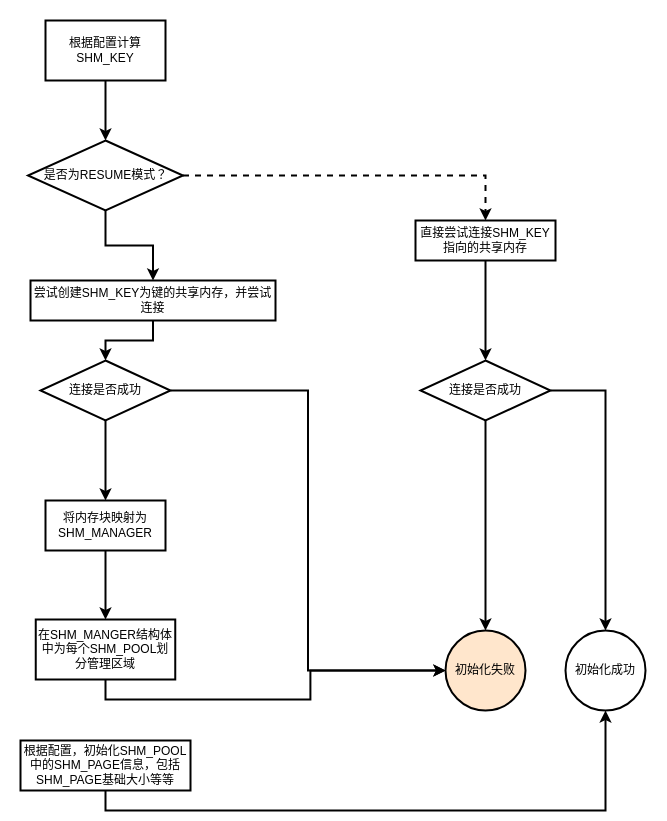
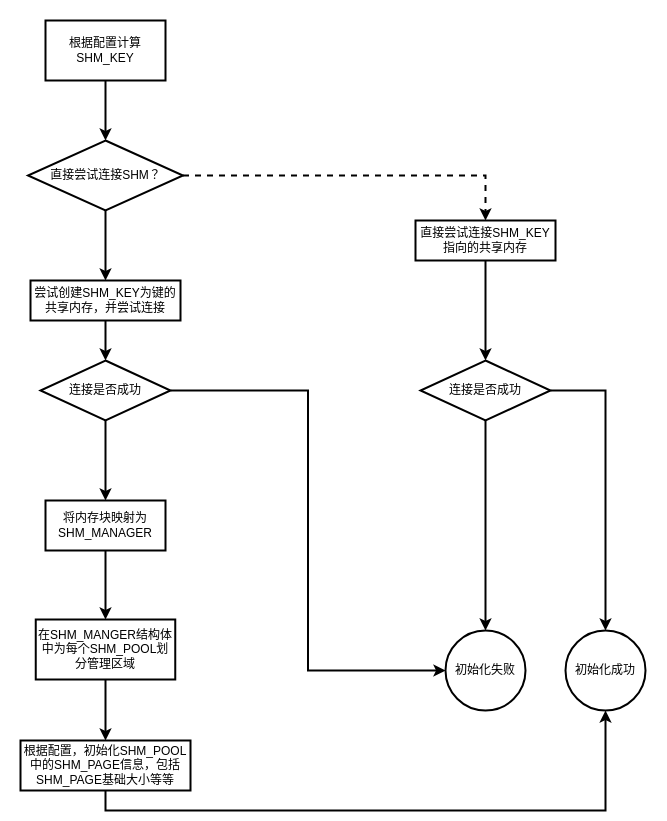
- <mxCell id="6" value="是否为RESUME模式？" style="rhombus;whiteSpace=wrap;html=1;strokeWidth=2;" vertex="1" parent="1"><mxGeometry x="27.5" y="140" width="155" height="70" as="geometry" /></mxCell>
+ <mxCell id="6" value="直接尝试连接SHM？" style="rhombus;whiteSpace=wrap;html=1;strokeWidth=2;" vertex="1" parent="1"><mxGeometry x="27.5" y="140" width="155" height="70" as="geometry" /></mxCell>
- <mxCell id="15" value="尝试创建SHM_KEY为键的共享内存，并尝试连接" style="rounded=0;whiteSpace=wrap;html=1;strokeWidth=2;align=center;" vertex="1" parent="1"><mxGeometry x="30" y="280" width="245" height="40" as="geometry" /></mxCell>
+ <mxCell id="15" value="尝试创建SHM_KEY为键的共享内存，并尝试连接" style="rounded=0;whiteSpace=wrap;html=1;strokeWidth=2;align=center;" vertex="1" parent="1"><mxGeometry x="30" y="280" width="150" height="40" as="geometry" /></mxCell>
- <mxCell id="13" value="初始化失败" style="ellipse;whiteSpace=wrap;html=1;aspect=fixed;strokeWidth=2;align=center;fillColor=#ffe6cc;" vertex="1" parent="1"><mxGeometry x="445" y="630" width="80" height="80" as="geometry" /></mxCell>
+ <mxCell id="13" value="初始化失败" style="ellipse;whiteSpace=wrap;html=1;aspect=fixed;strokeWidth=2;align=center;" vertex="1" parent="1"><mxGeometry x="445" y="630" width="80" height="80" as="geometry" /></mxCell>
- <mxCell id="21" style="edgeStyle=orthogonalEdgeStyle;rounded=0;orthogonalLoop=1;jettySize=auto;html=1;exitX=0.5;exitY=1;exitDx=0;exitDy=0;strokeWidth=2;" edge="1" parent="1" source="22" target="13"><mxGeometry relative="1" as="geometry" /></mxCell>
+ <mxCell id="21" style="edgeStyle=orthogonalEdgeStyle;rounded=0;orthogonalLoop=1;jettySize=auto;html=1;exitX=0.5;exitY=1;exitDx=0;exitDy=0;entryX=0.5;entryY=0;entryDx=0;entryDy=0;strokeWidth=2;" edge="1" parent="1" source="22" target="24"><mxGeometry relative="1" as="geometry" /></mxCell>
